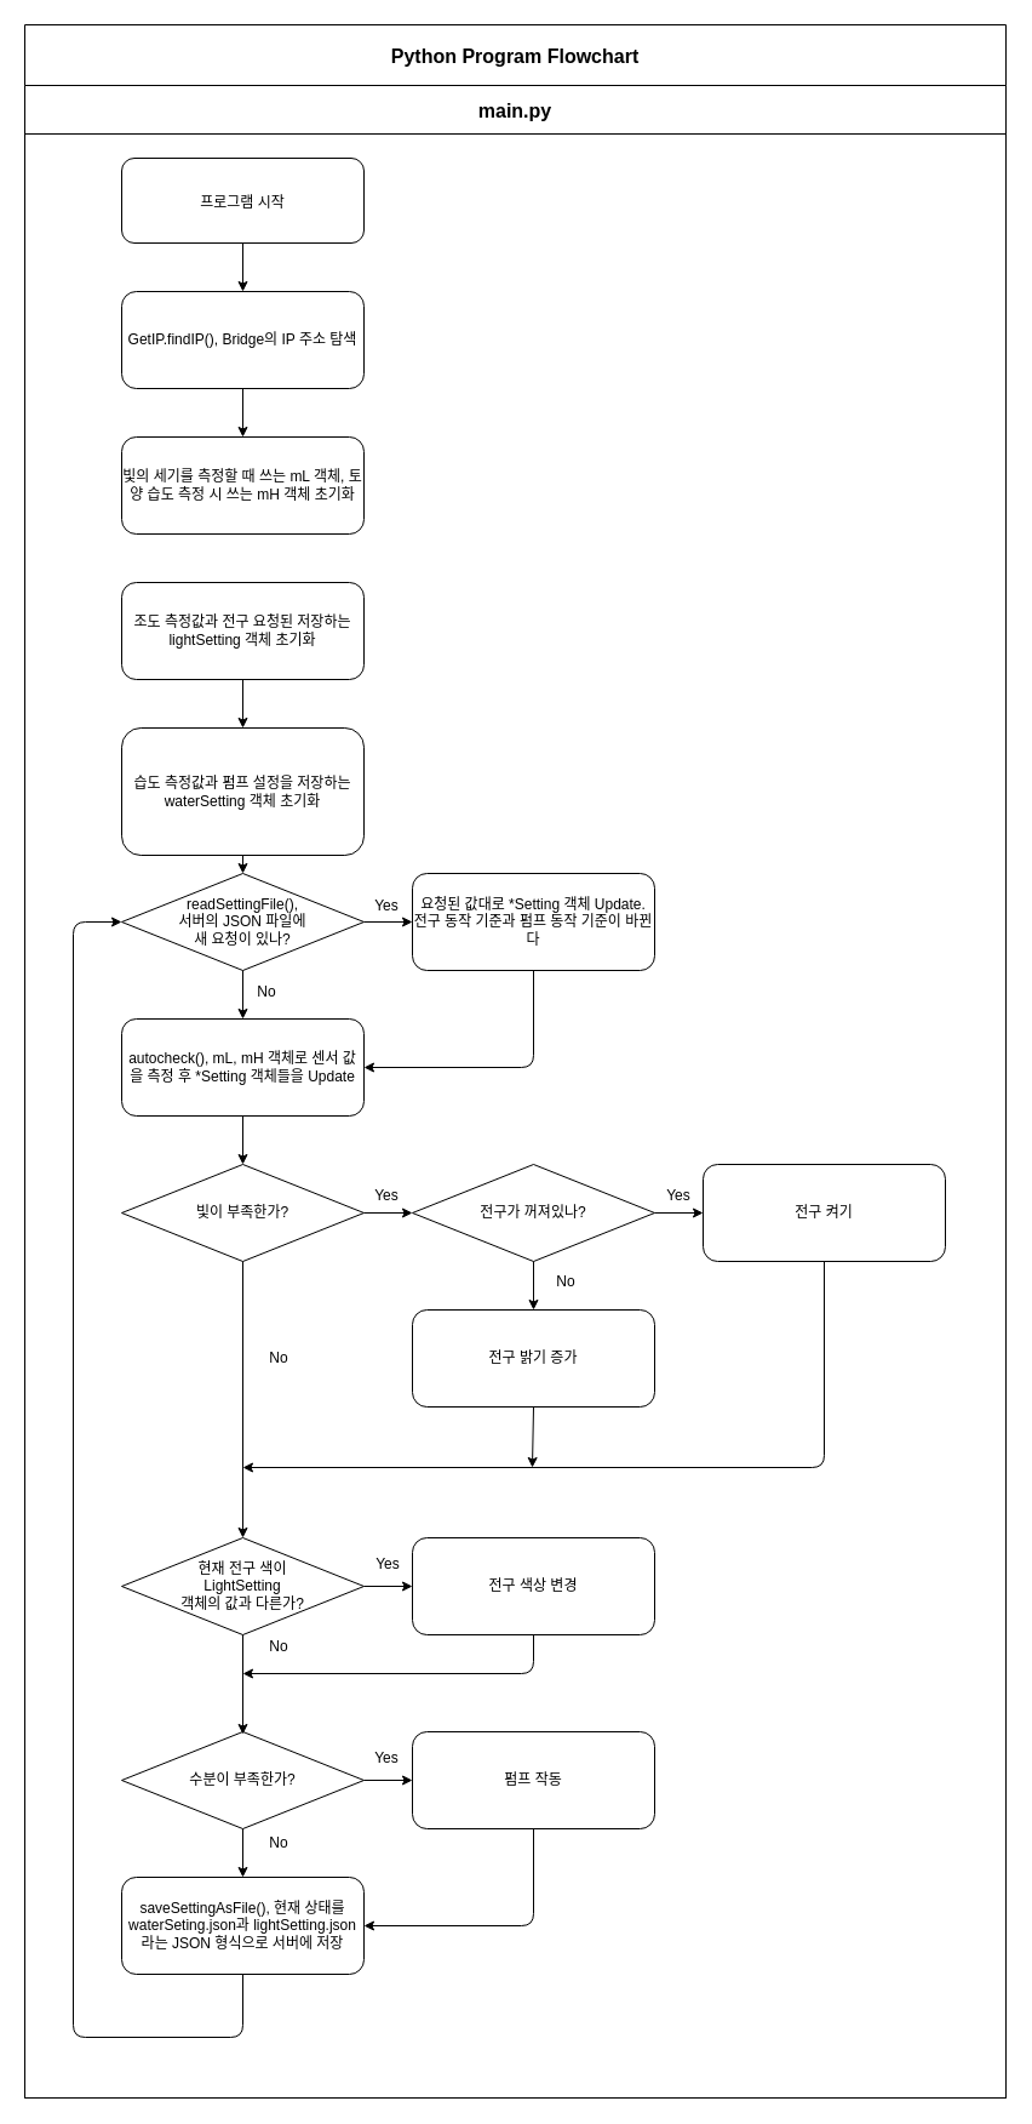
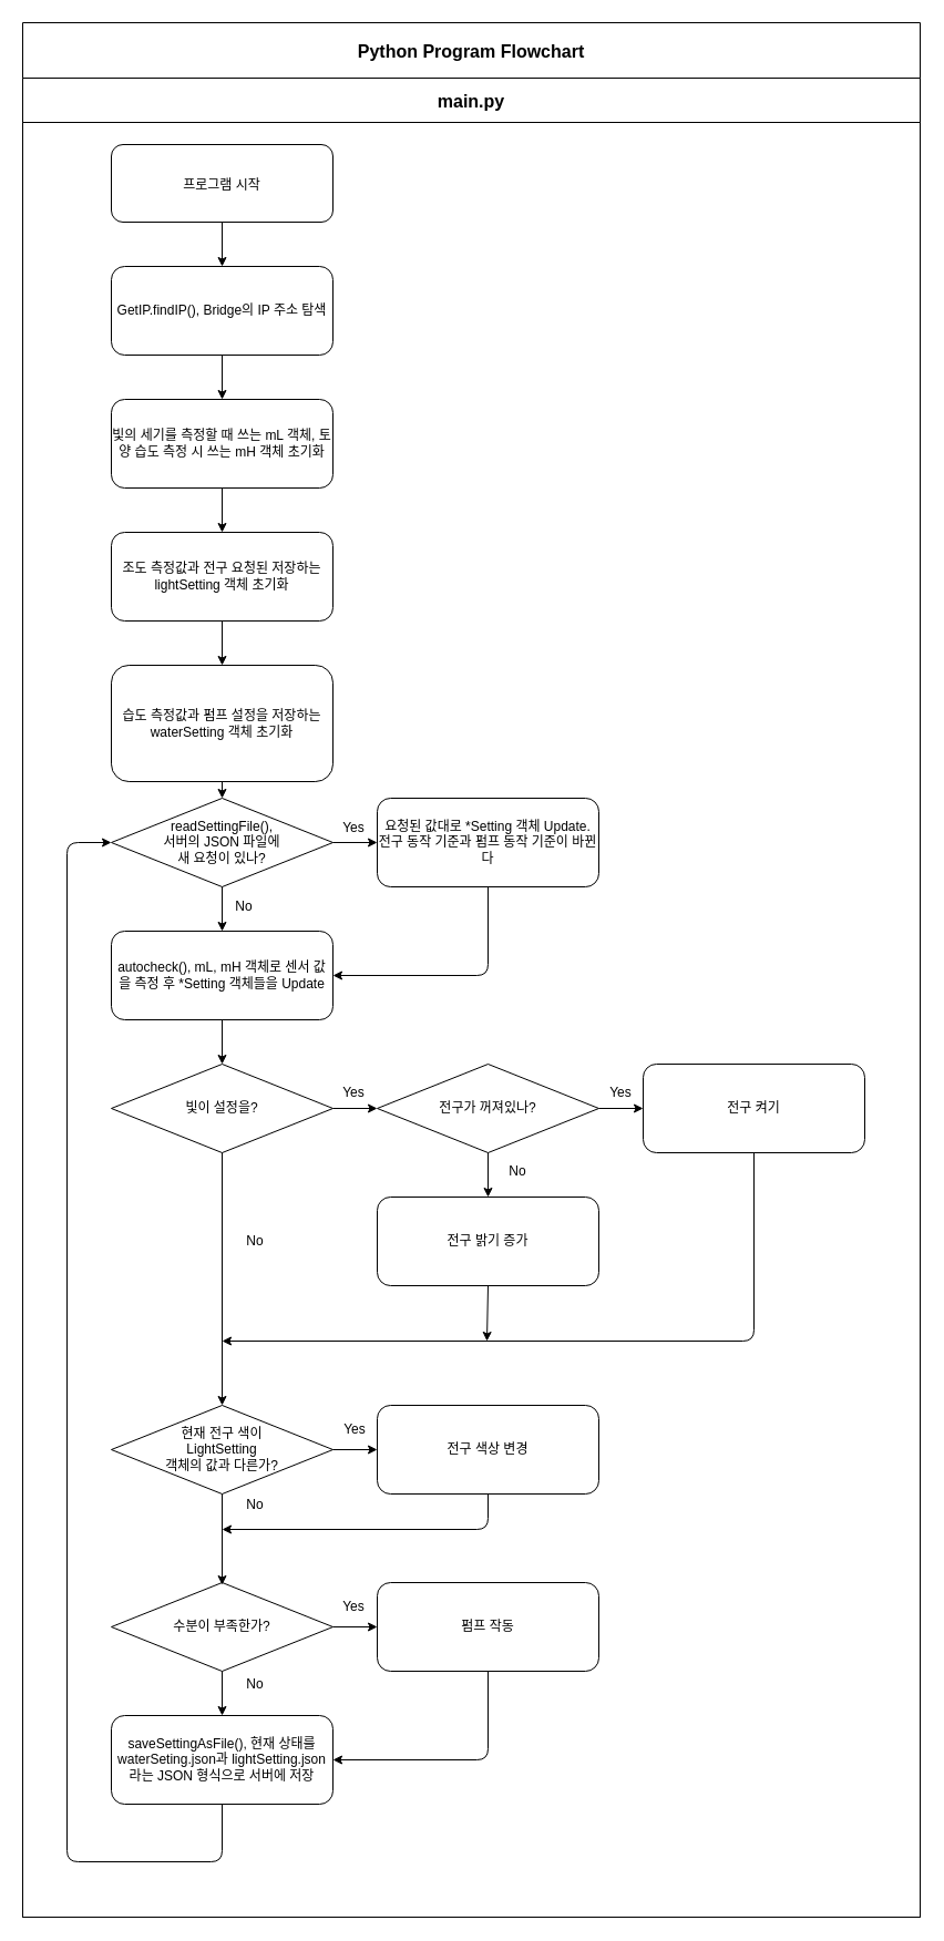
+ <mxCell id="22" value="" style="endArrow=classic;html=1;exitX=0.5;exitY=1;exitDx=0;exitDy=0;entryX=0.5;entryY=0;entryDx=0;entryDy=0;" parent="2" source="5" target="6" edge="1"><mxGeometry width="50" height="50" relative="1" as="geometry"><mxPoint x="420" y="420" as="sourcePoint" /><mxPoint x="470" y="370" as="targetPoint" /></mxGeometry></mxCell>
- <mxCell id="11" value="빛이 부족한가?" style="rhombus;whiteSpace=wrap;html=1;fontSize=12;" parent="2" vertex="1"><mxGeometry x="80" y="940" width="200" height="80" as="geometry" /></mxCell>
+ <mxCell id="11" value="빛이 설정을?" style="rhombus;whiteSpace=wrap;html=1;fontSize=12;" parent="2" vertex="1"><mxGeometry x="80" y="940" width="200" height="80" as="geometry" /></mxCell>
